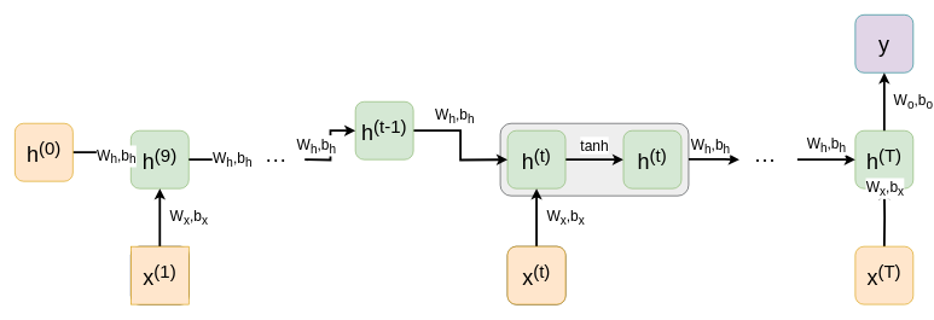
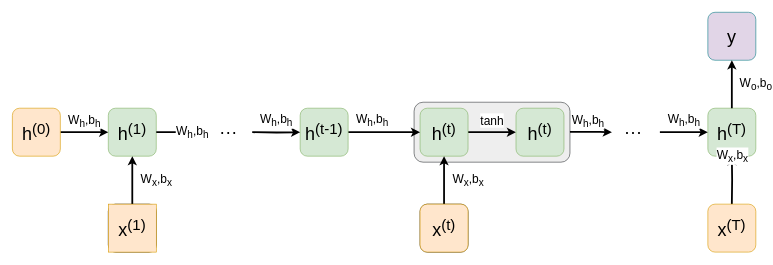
- <mxCell id="17" value="&lt;font style=&quot;font-size: 30px&quot;&gt;h&lt;sup&gt;(t-1)&lt;/sup&gt;&lt;/font&gt;" style="rounded=1;whiteSpace=wrap;html=1;fillColor=#d5e8d4;strokeColor=#82b366;" vertex="1" parent="1"><mxGeometry x="490" y="140" width="80" height="80" as="geometry" /></mxCell>
+ <mxCell id="17" value="&lt;font style=&quot;font-size: 30px&quot;&gt;h&lt;sup&gt;(t-1)&lt;/sup&gt;&lt;/font&gt;" style="rounded=1;whiteSpace=wrap;html=1;fillColor=#d5e8d4;strokeColor=#82b366;" vertex="1" parent="1"><mxGeometry x="500" y="180" width="80" height="80" as="geometry" /></mxCell>
- <mxCell id="13" value="&lt;font style=&quot;font-size: 30px&quot;&gt;h&lt;sup&gt;(0)&lt;/sup&gt;&lt;/font&gt;" style="rounded=1;whiteSpace=wrap;html=1;fillColor=#ffe6cc;strokeColor=#d79b00;" parent="1" vertex="1"><mxGeometry x="20" y="170" width="80" height="80" as="geometry" /></mxCell>
+ <mxCell id="13" value="&lt;font style=&quot;font-size: 30px&quot;&gt;h&lt;sup&gt;(0)&lt;/sup&gt;&lt;/font&gt;" style="rounded=1;whiteSpace=wrap;html=1;fillColor=#ffe6cc;strokeColor=#d79b00;" parent="1" vertex="1"><mxGeometry x="20" y="180" width="80" height="80" as="geometry" /></mxCell>
- <mxCell id="3" value="&lt;font style=&quot;font-size: 30px&quot;&gt;h&lt;sup&gt;(9)&lt;/sup&gt;&lt;/font&gt;" style="rounded=1;whiteSpace=wrap;html=1;fillColor=#d5e8d4;strokeColor=#82b366;" parent="1" vertex="1"><mxGeometry x="180" y="180" width="80" height="80" as="geometry" /></mxCell>
+ <mxCell id="3" value="&lt;font style=&quot;font-size: 30px&quot;&gt;h&lt;sup&gt;(1)&lt;/sup&gt;&lt;/font&gt;" style="rounded=1;whiteSpace=wrap;html=1;fillColor=#d5e8d4;strokeColor=#82b366;" parent="1" vertex="1"><mxGeometry x="180" y="180" width="80" height="80" as="geometry" /></mxCell>
